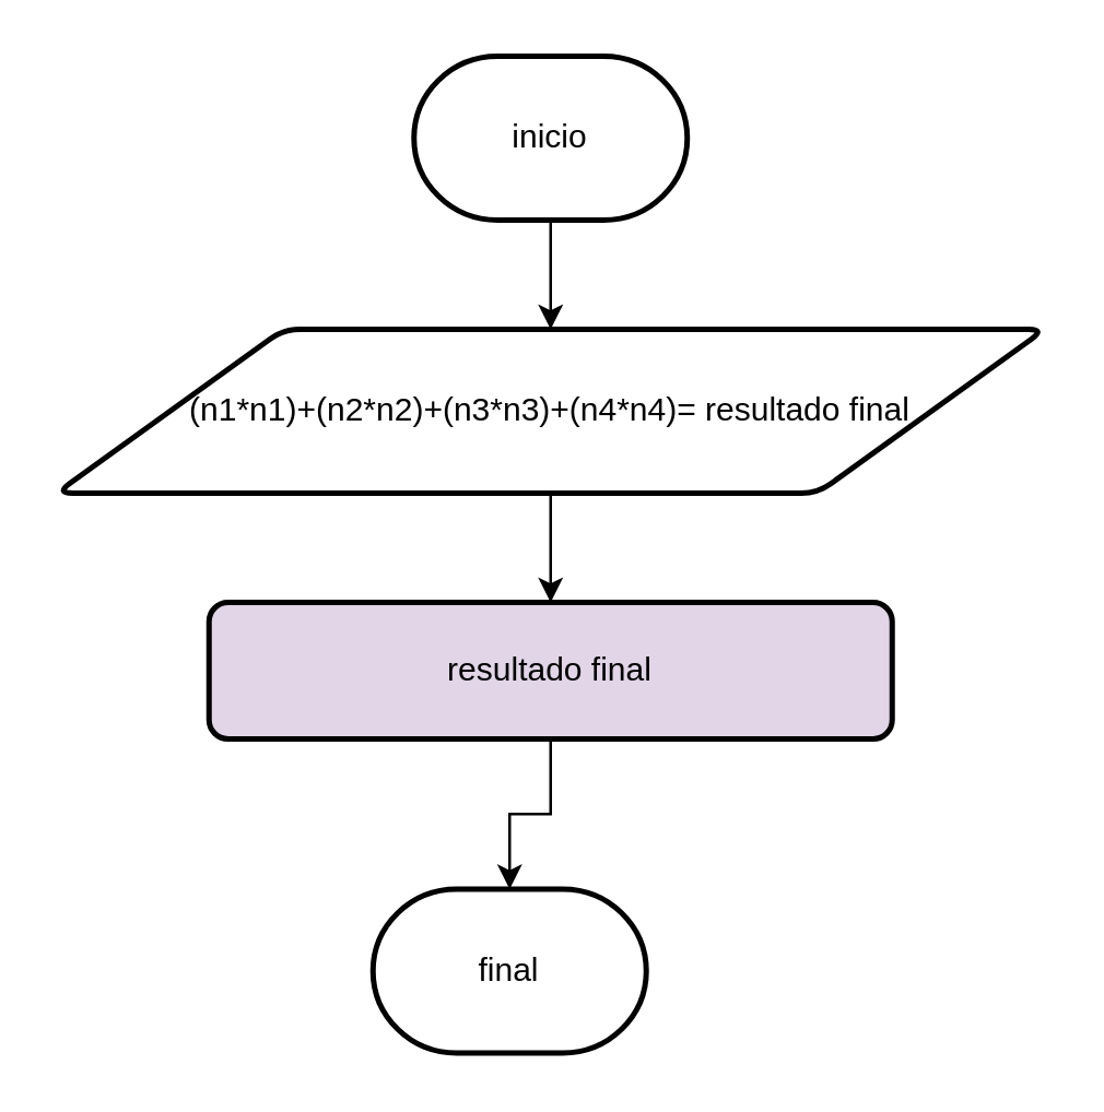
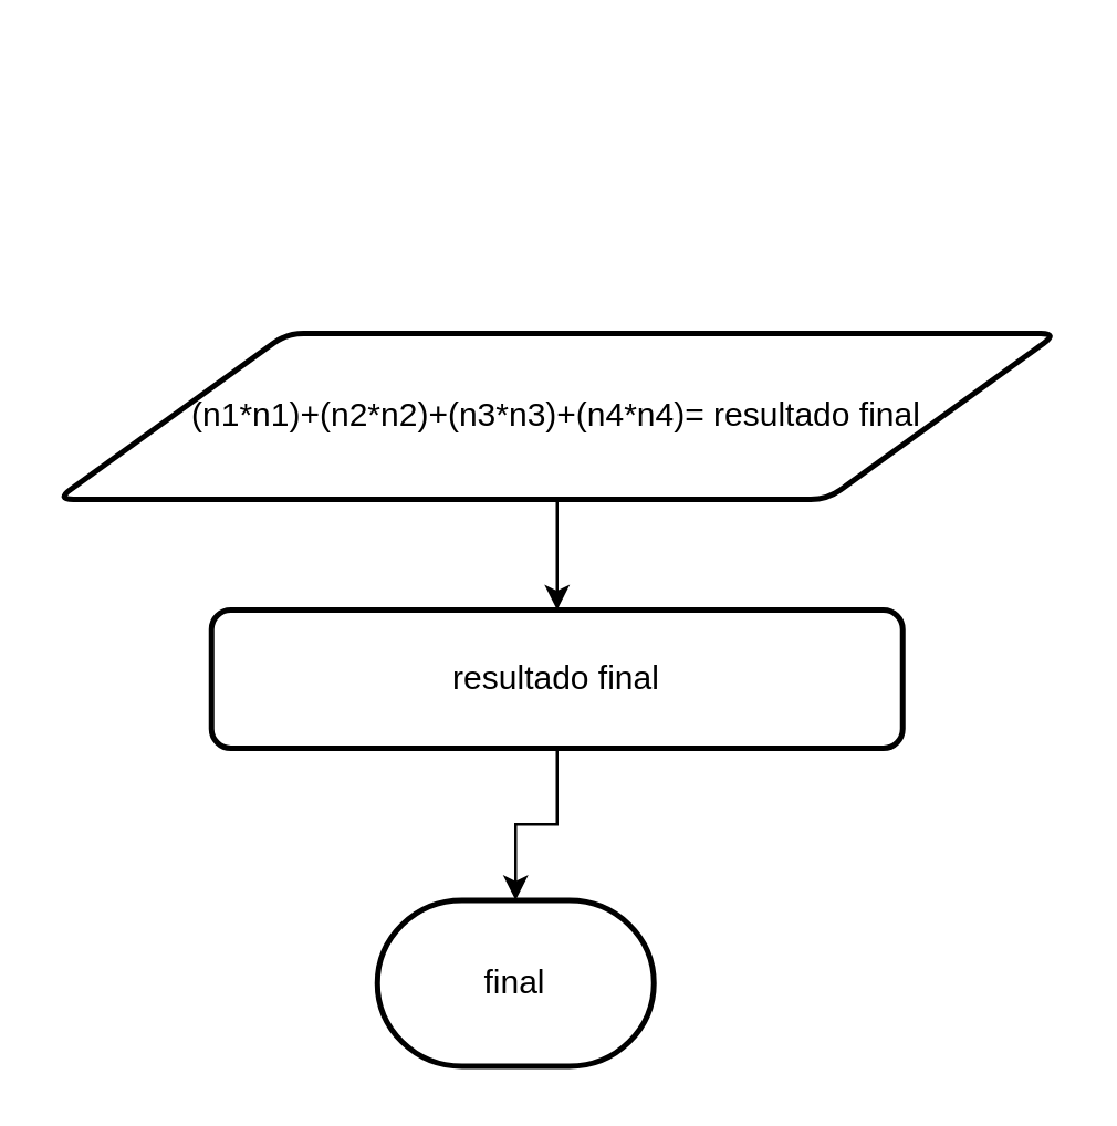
- <mxCell id="3" value="inicio" style="strokeWidth=2;html=1;shape=mxgraph.flowchart.terminator;whiteSpace=wrap;" vertex="1" parent="1"><mxGeometry x="151" y="20" width="100" height="60" as="geometry" /></mxCell>
- <mxCell id="2" value="" style="edgeStyle=orthogonalEdgeStyle;rounded=0;orthogonalLoop=1;jettySize=auto;html=1;" edge="1" parent="1" source="3" target="5"><mxGeometry relative="1" as="geometry" /></mxCell>
- <mxCell id="7" value="resultado final" style="rounded=1;whiteSpace=wrap;html=1;absoluteArcSize=1;arcSize=14;strokeWidth=2;fillColor=#e1d5e7;" vertex="1" parent="1"><mxGeometry x="76" y="220" width="250" height="50" as="geometry" /></mxCell>
+ <mxCell id="7" value="resultado final" style="rounded=1;whiteSpace=wrap;html=1;absoluteArcSize=1;arcSize=14;strokeWidth=2;" vertex="1" parent="1"><mxGeometry x="76" y="220" width="250" height="50" as="geometry" /></mxCell>
